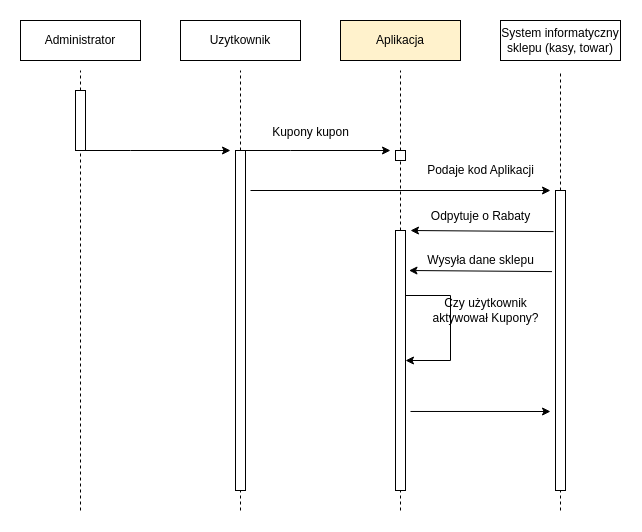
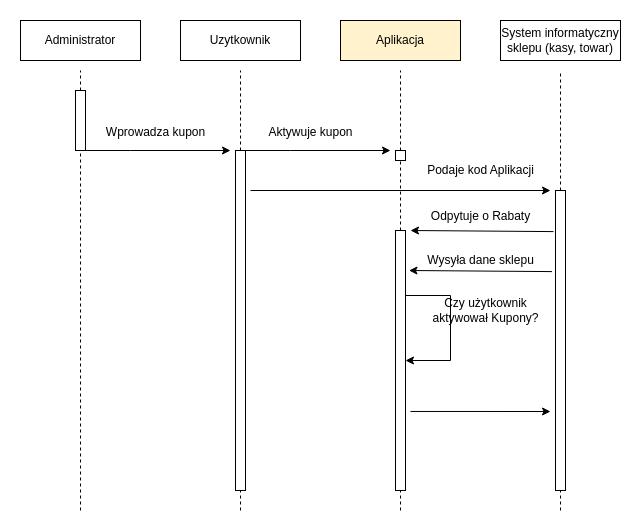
+ <mxCell id="16" value="Wprowadza kupon" style="text;html=1;align=center;verticalAlign=middle;resizable=0;points=[];autosize=1;" vertex="1" parent="1"><mxGeometry x="100" y="122" width="110" height="20" as="geometry" /></mxCell>
- <mxCell id="19" value="Kupony kupon" style="text;html=1;align=center;verticalAlign=middle;resizable=0;points=[];autosize=1;" vertex="1" parent="1"><mxGeometry x="260" y="122" width="100" height="20" as="geometry" /></mxCell>
+ <mxCell id="19" value="Aktywuje kupon" style="text;html=1;align=center;verticalAlign=middle;resizable=0;points=[];autosize=1;" vertex="1" parent="1"><mxGeometry x="260" y="122" width="100" height="20" as="geometry" /></mxCell>
